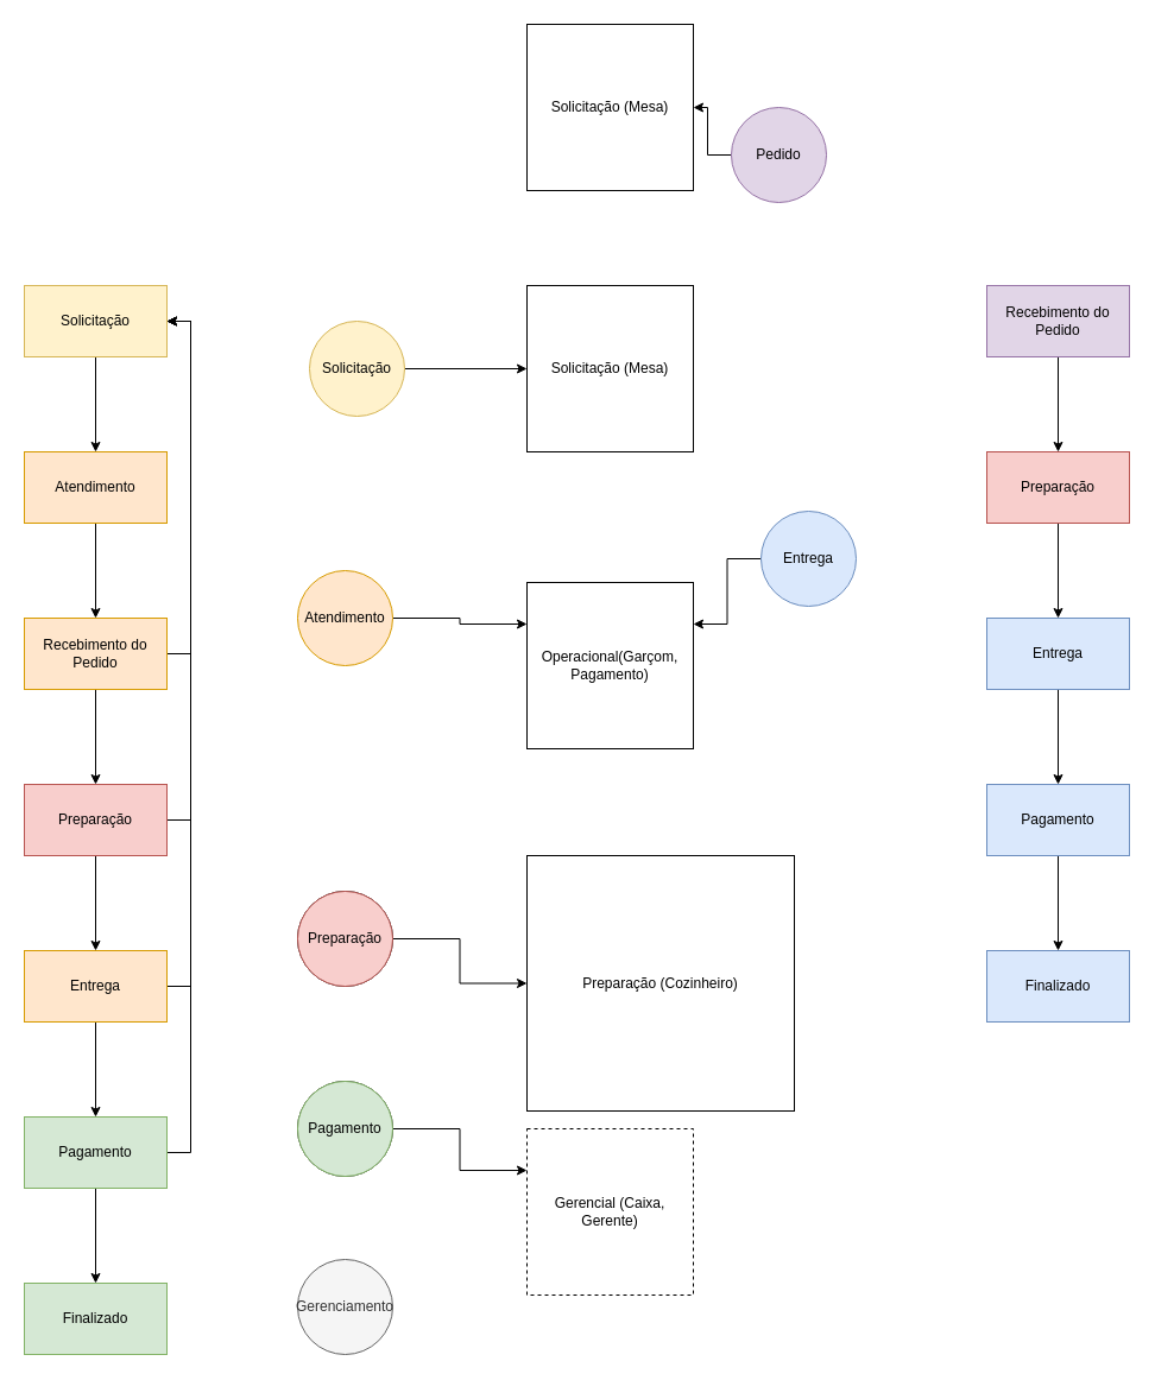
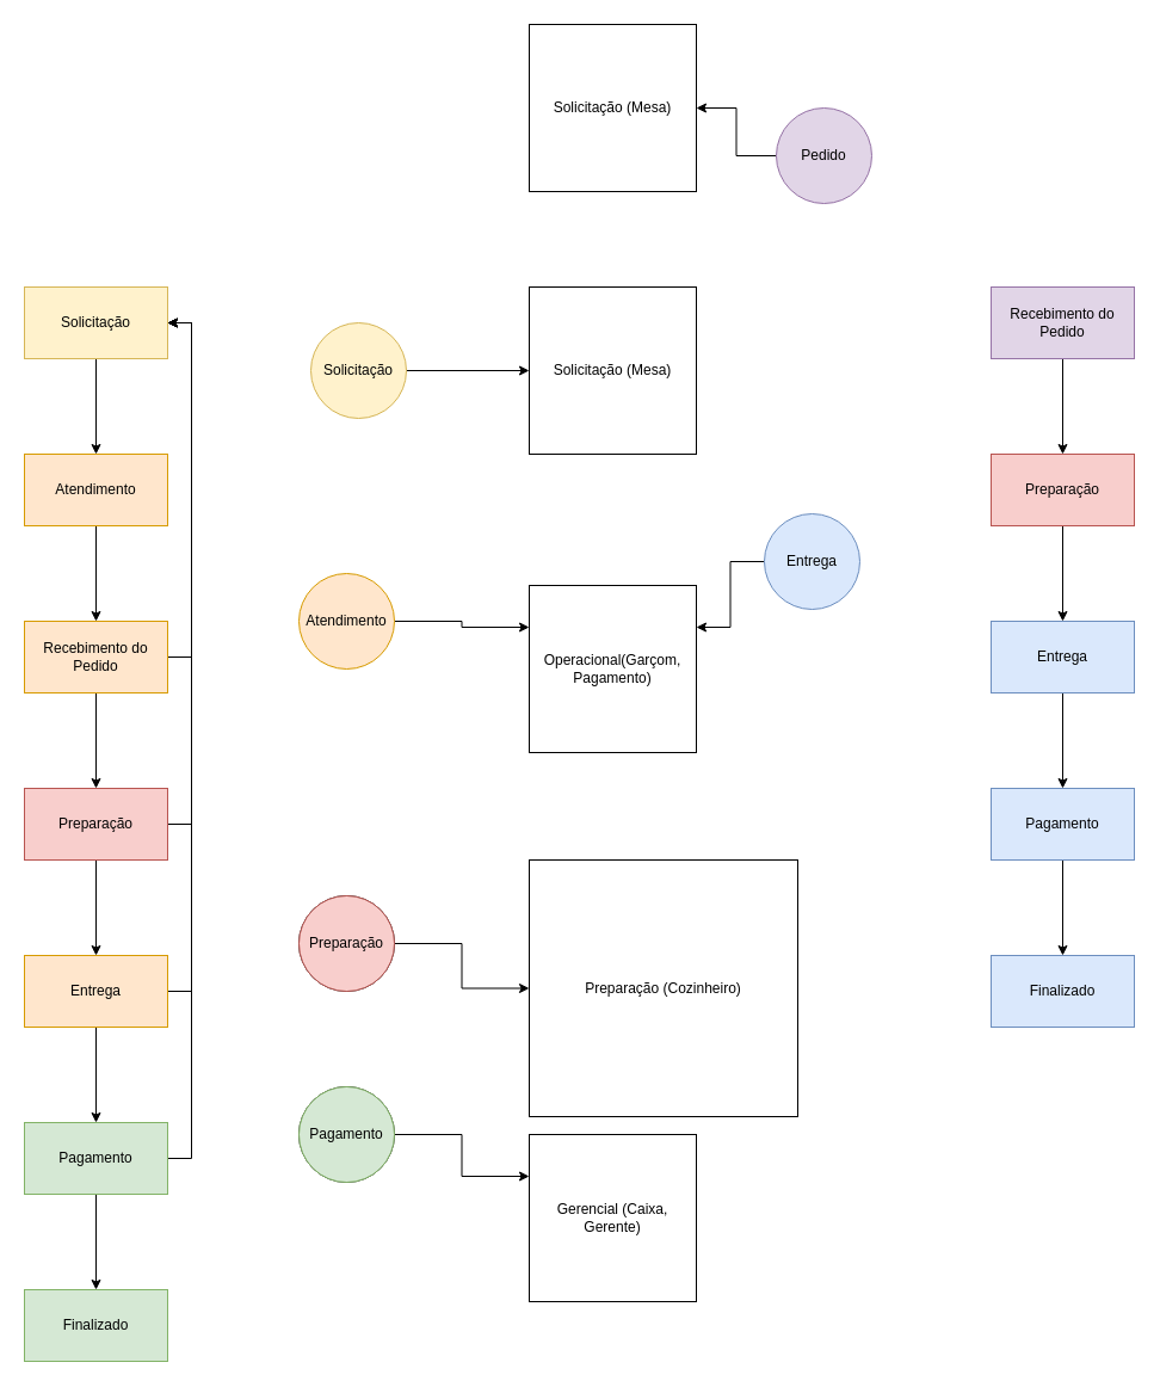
- <mxCell id="49" value="Pedido" style="ellipse;whiteSpace=wrap;html=1;aspect=fixed;fillColor=#e1d5e7;strokeColor=#9673a6;" parent="1" vertex="1"><mxGeometry x="615" y="90" width="80" height="80" as="geometry" /></mxCell>
+ <mxCell id="49" value="Pedido" style="ellipse;whiteSpace=wrap;html=1;aspect=fixed;fillColor=#e1d5e7;strokeColor=#9673a6;" parent="1" vertex="1"><mxGeometry x="650" y="90" width="80" height="80" as="geometry" /></mxCell>
- <mxCell id="36" value="Gerencial (Caixa, Gerente)" style="whiteSpace=wrap;html=1;aspect=fixed;dashed=1;" parent="1" vertex="1"><mxGeometry x="443" y="950" width="140" height="140" as="geometry" /></mxCell>
+ <mxCell id="36" value="Gerencial (Caixa, Gerente)" style="whiteSpace=wrap;html=1;aspect=fixed;" parent="1" vertex="1"><mxGeometry x="443" y="950" width="140" height="140" as="geometry" /></mxCell>
- <mxCell id="23" value="Gerenciamento" style="ellipse;whiteSpace=wrap;html=1;aspect=fixed;fillColor=#f5f5f5;strokeColor=#666666;fontColor=#333333;" parent="1" vertex="1"><mxGeometry x="250" y="1060" width="80" height="80" as="geometry" /></mxCell>
